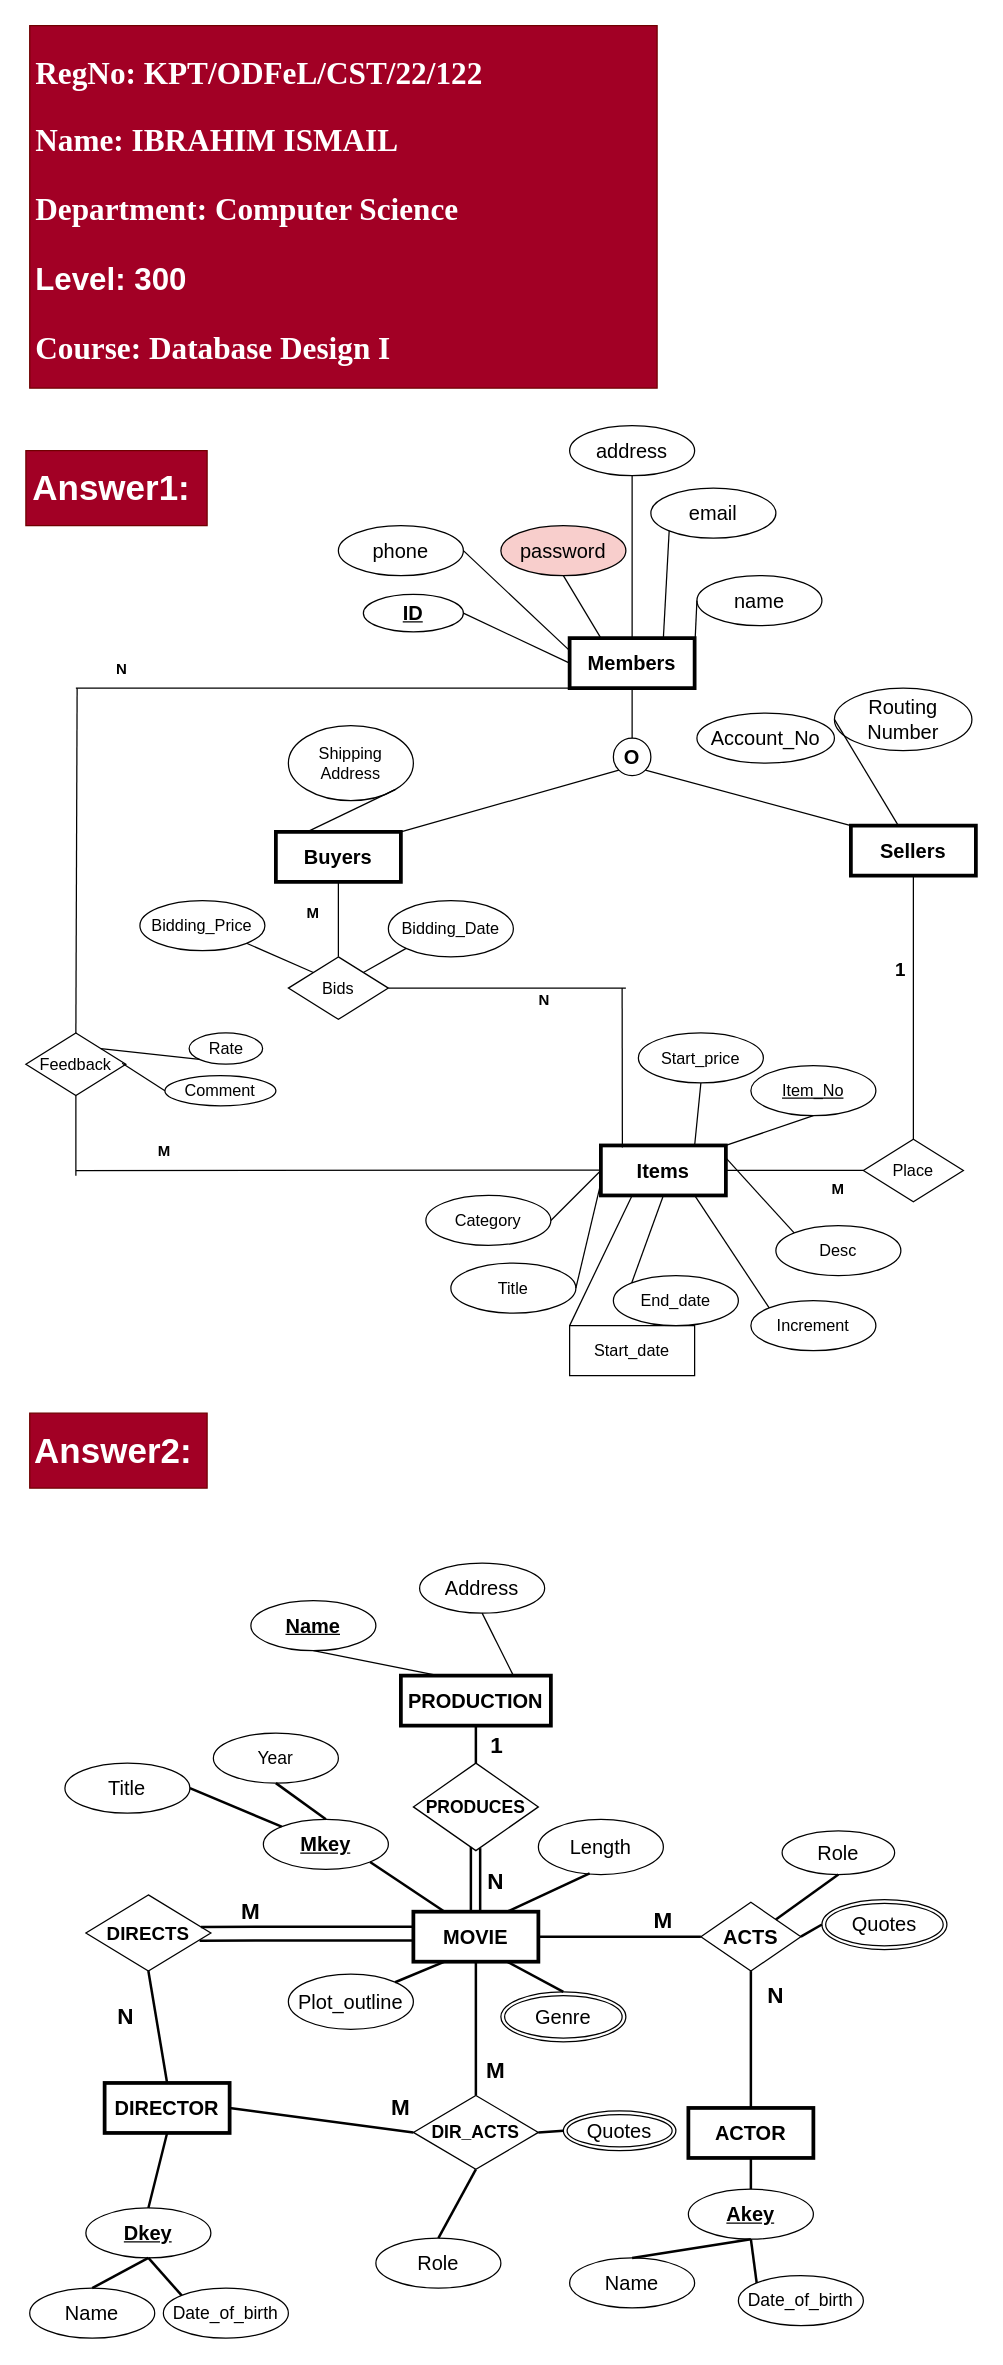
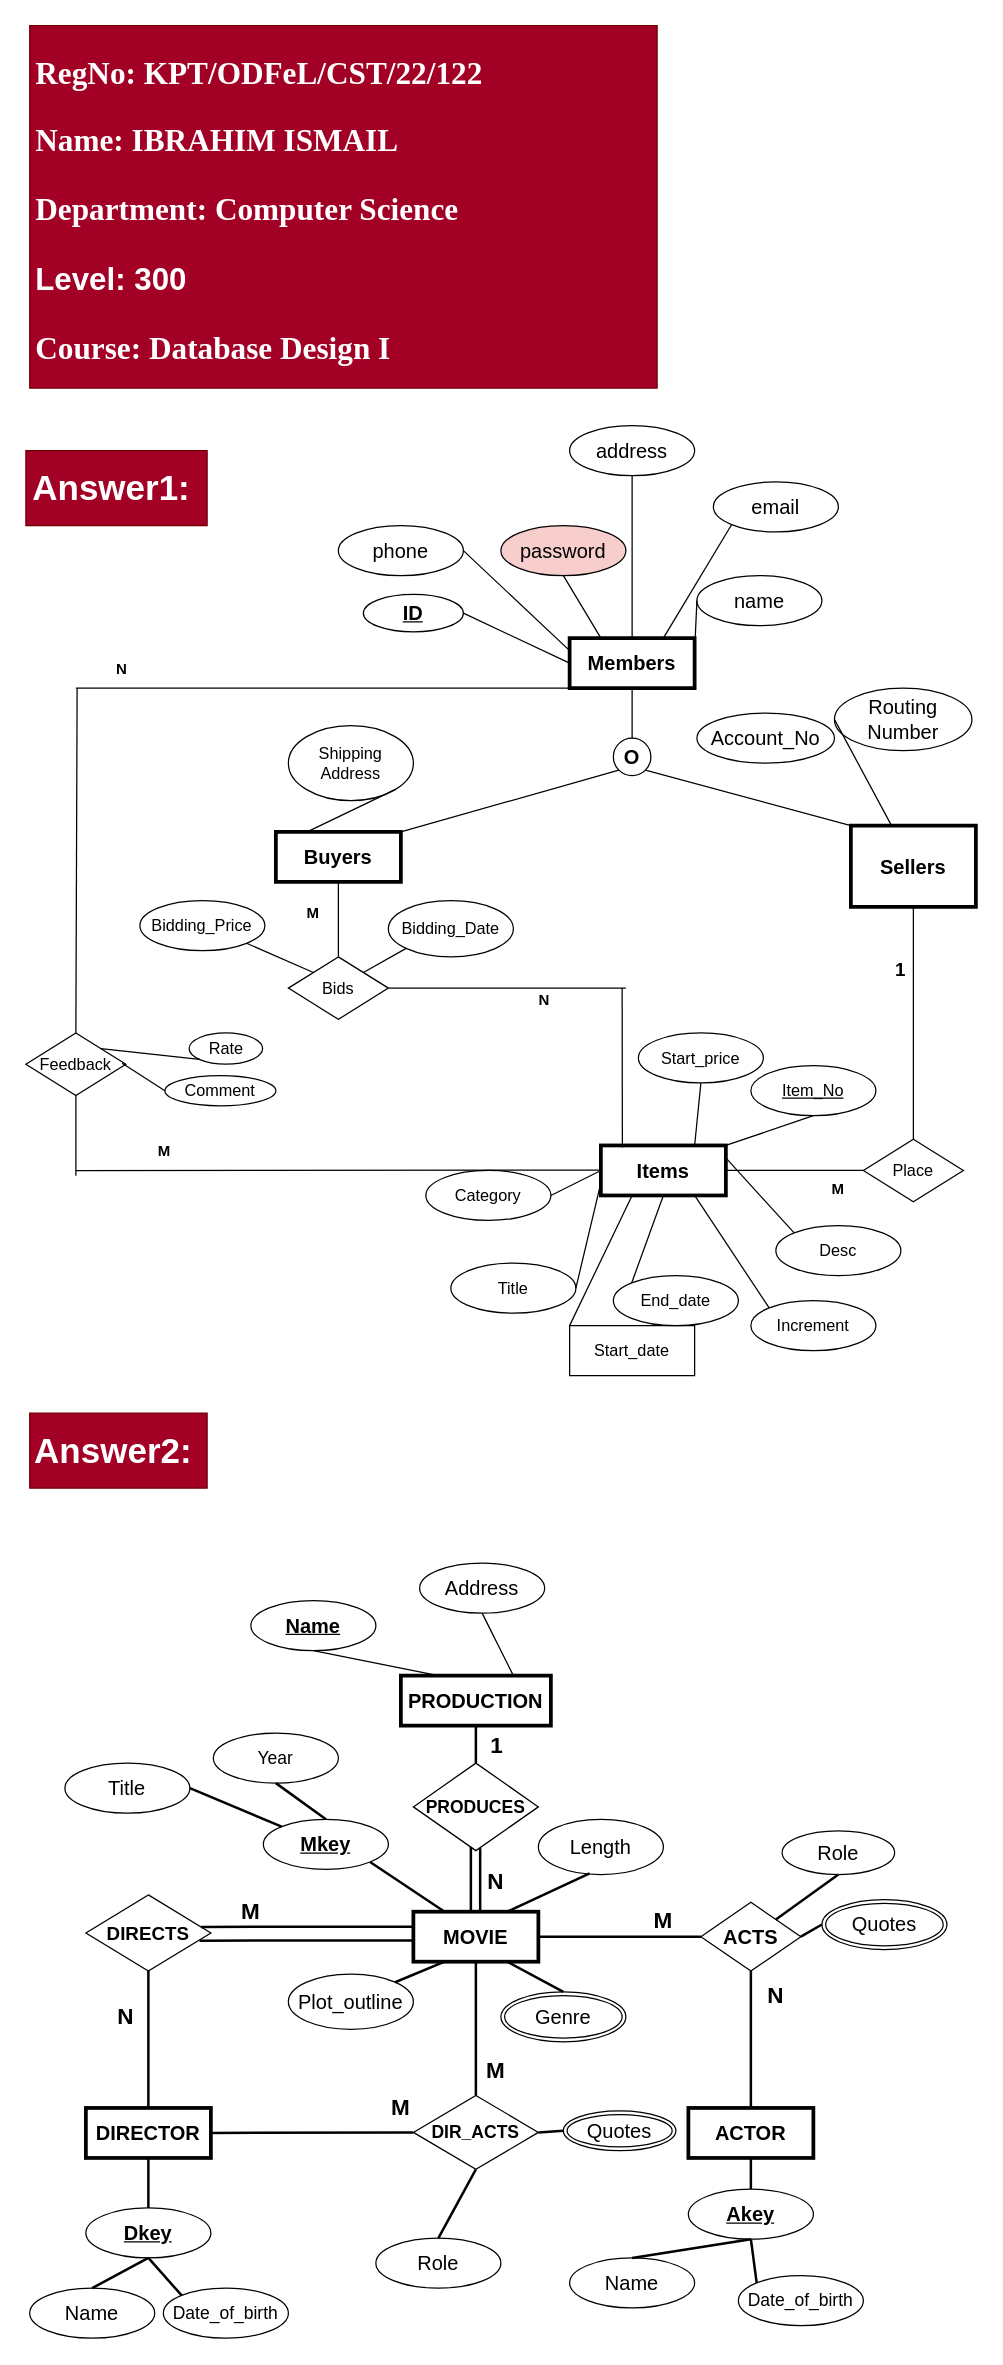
- <mxCell id="11" value="email" style="ellipse;whiteSpace=wrap;html=1;align=center;strokeWidth=1;fontSize=16;" parent="1" vertex="1"><mxGeometry x="520" y="390" width="100" height="40" as="geometry" /></mxCell>
+ <mxCell id="11" value="email" style="ellipse;whiteSpace=wrap;html=1;align=center;strokeWidth=1;fontSize=16;" parent="1" vertex="1"><mxGeometry x="570" y="385" width="100" height="40" as="geometry" /></mxCell>
- <mxCell id="4" value="Sellers" style="whiteSpace=wrap;html=1;align=center;strokeWidth=3;fontSize=16;fontStyle=1" parent="1" vertex="1"><mxGeometry x="680" y="660" width="100" height="40" as="geometry" /></mxCell>
+ <mxCell id="4" value="Sellers" style="whiteSpace=wrap;html=1;align=center;strokeWidth=3;fontSize=16;fontStyle=1" parent="1" vertex="1"><mxGeometry x="680" y="660" width="100" height="65" as="geometry" /></mxCell>
- <mxCell id="42" value="Category" style="ellipse;whiteSpace=wrap;html=1;align=center;fontSize=13;" parent="1" vertex="1"><mxGeometry x="340" y="955.86" width="100" height="40" as="geometry" /></mxCell>
+ <mxCell id="42" value="Category" style="ellipse;whiteSpace=wrap;html=1;align=center;fontSize=13;" parent="1" vertex="1"><mxGeometry x="340" y="935.86" width="100" height="40" as="geometry" /></mxCell>
- <mxCell id="81" value="DIRECTOR" style="whiteSpace=wrap;html=1;align=center;strokeWidth=3;fontSize=16;fontStyle=1" parent="1" vertex="1"><mxGeometry x="83" y="1665.86" width="100" height="40" as="geometry" /></mxCell>
+ <mxCell id="81" value="DIRECTOR" style="whiteSpace=wrap;html=1;align=center;strokeWidth=3;fontSize=16;fontStyle=1" parent="1" vertex="1"><mxGeometry x="68" y="1685.86" width="100" height="40" as="geometry" /></mxCell>
